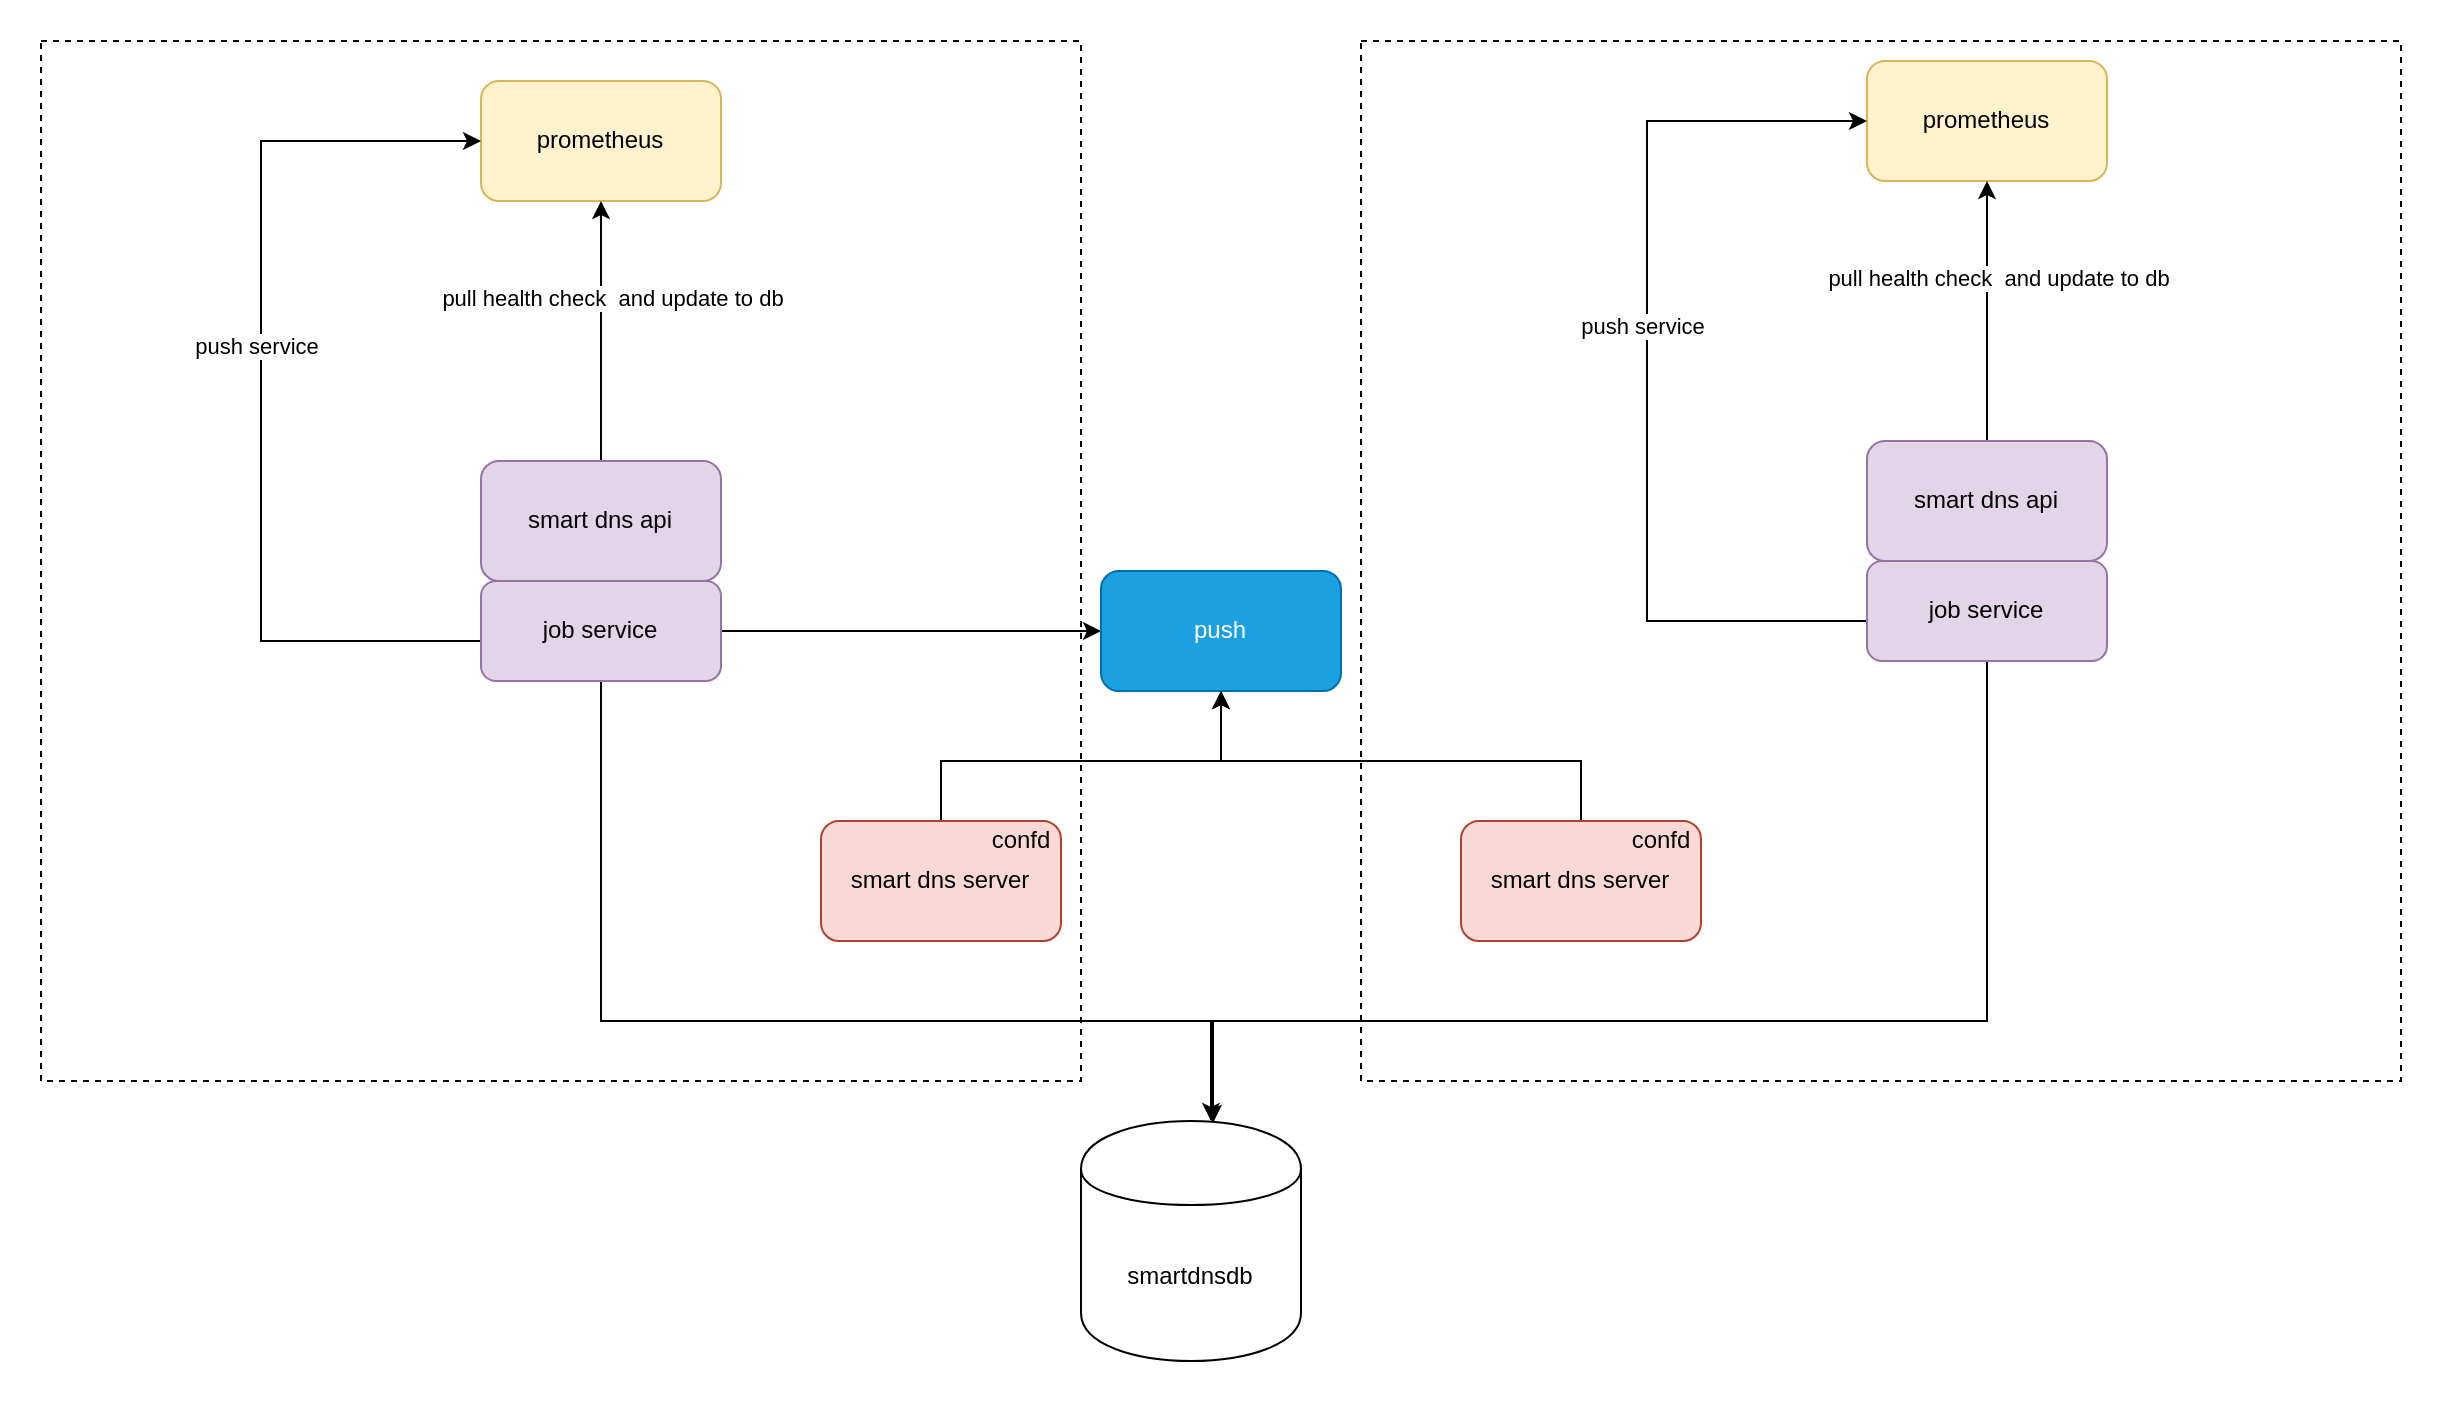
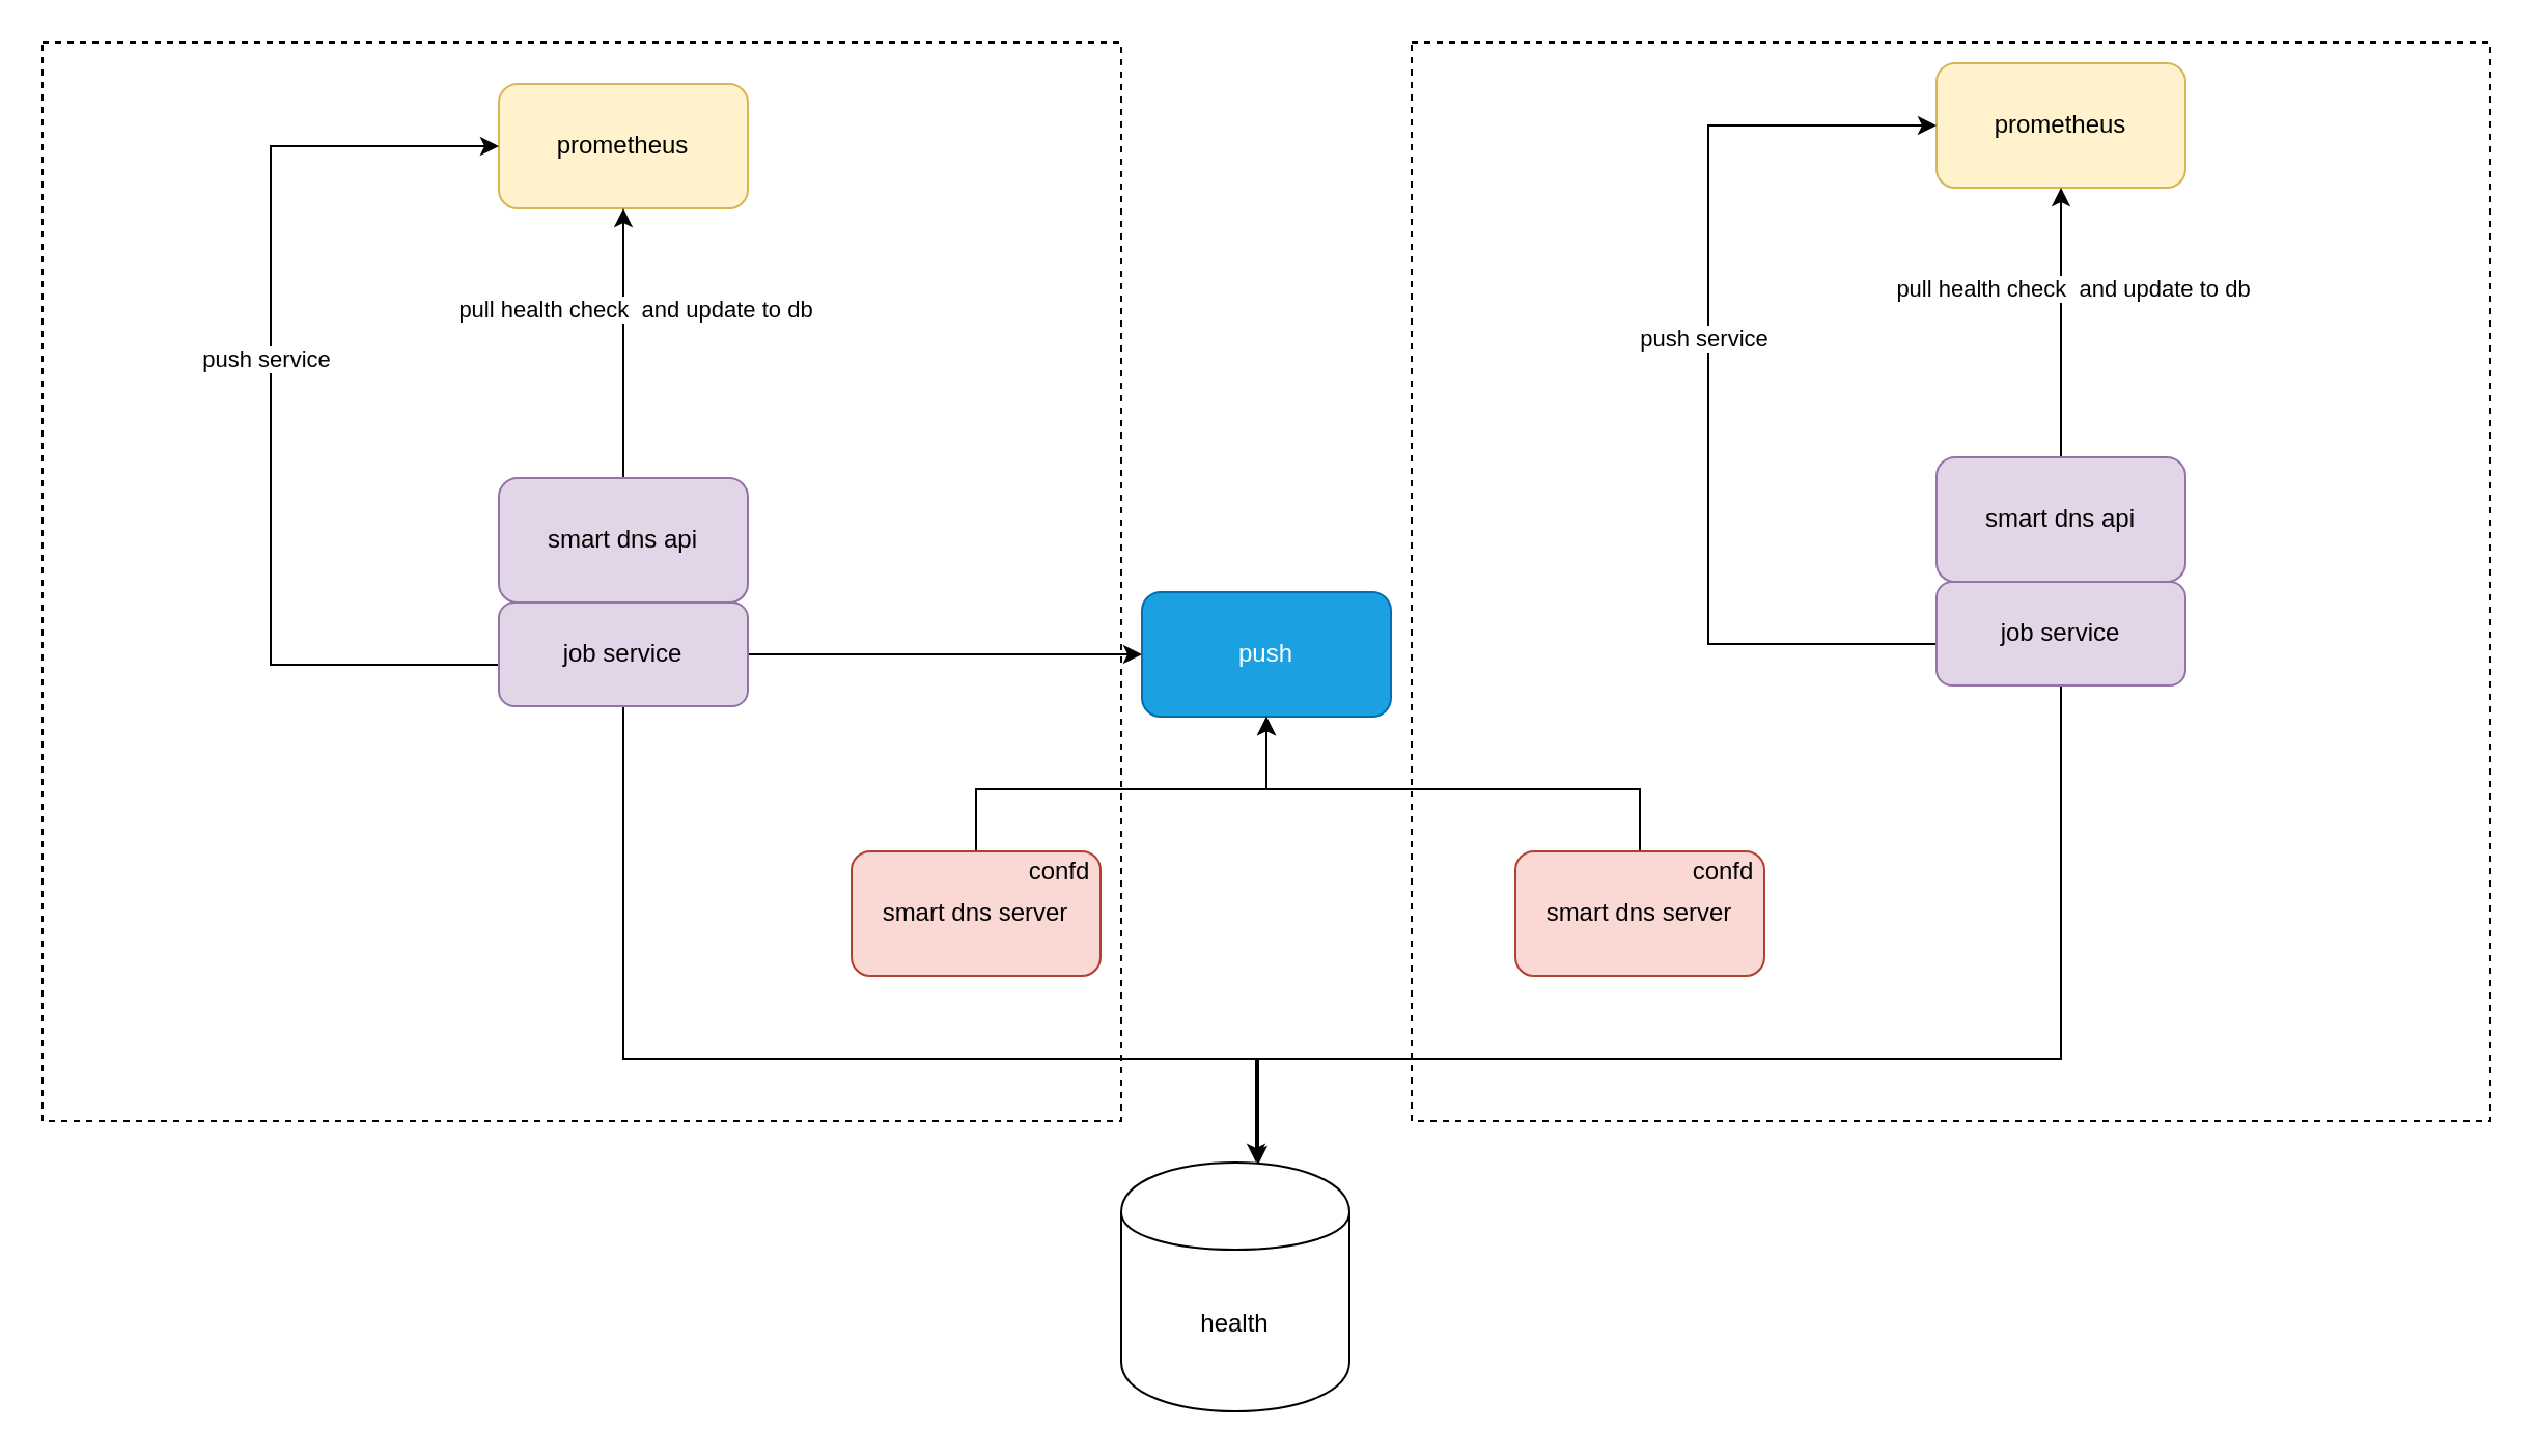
- <mxCell id="16" value="smartdnsdb" style="shape=cylinder;whiteSpace=wrap;html=1;boundedLbl=1;backgroundOutline=1;" parent="1" vertex="1"><mxGeometry x="540" y="560" width="110" height="120" as="geometry" /></mxCell>
+ <mxCell id="16" value="health" style="shape=cylinder;whiteSpace=wrap;html=1;boundedLbl=1;backgroundOutline=1;" parent="1" vertex="1"><mxGeometry x="540" y="560" width="110" height="120" as="geometry" /></mxCell>
